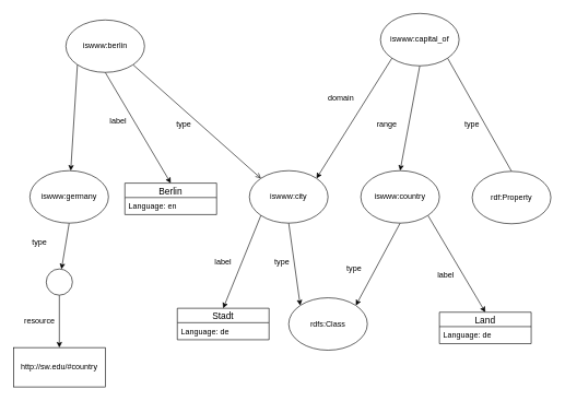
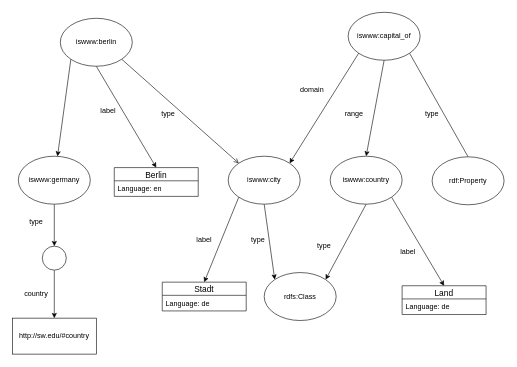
- <mxCell id="17" value="iswww:germany" style="ellipse;whiteSpace=wrap;html=1;" vertex="1" parent="1"><mxGeometry x="45" y="260" width="120" height="80" as="geometry" /></mxCell>
+ <mxCell id="17" value="iswww:germany" style="ellipse;whiteSpace=wrap;html=1;" vertex="1" parent="1"><mxGeometry x="30" y="260" width="120" height="80" as="geometry" /></mxCell>
- <mxCell id="30" value="resource" style="text;html=1;strokeColor=none;fillColor=none;align=center;verticalAlign=middle;whiteSpace=wrap;rounded=0;" vertex="1" parent="1"><mxGeometry y="480" width="40" height="20" as="geometry" x="40" /></mxCell>
+ <mxCell id="30" value="country" style="text;html=1;strokeColor=none;fillColor=none;align=center;verticalAlign=middle;whiteSpace=wrap;rounded=0;" vertex="1" parent="1"><mxGeometry y="480" width="40" height="20" as="geometry" x="40" /></mxCell>
